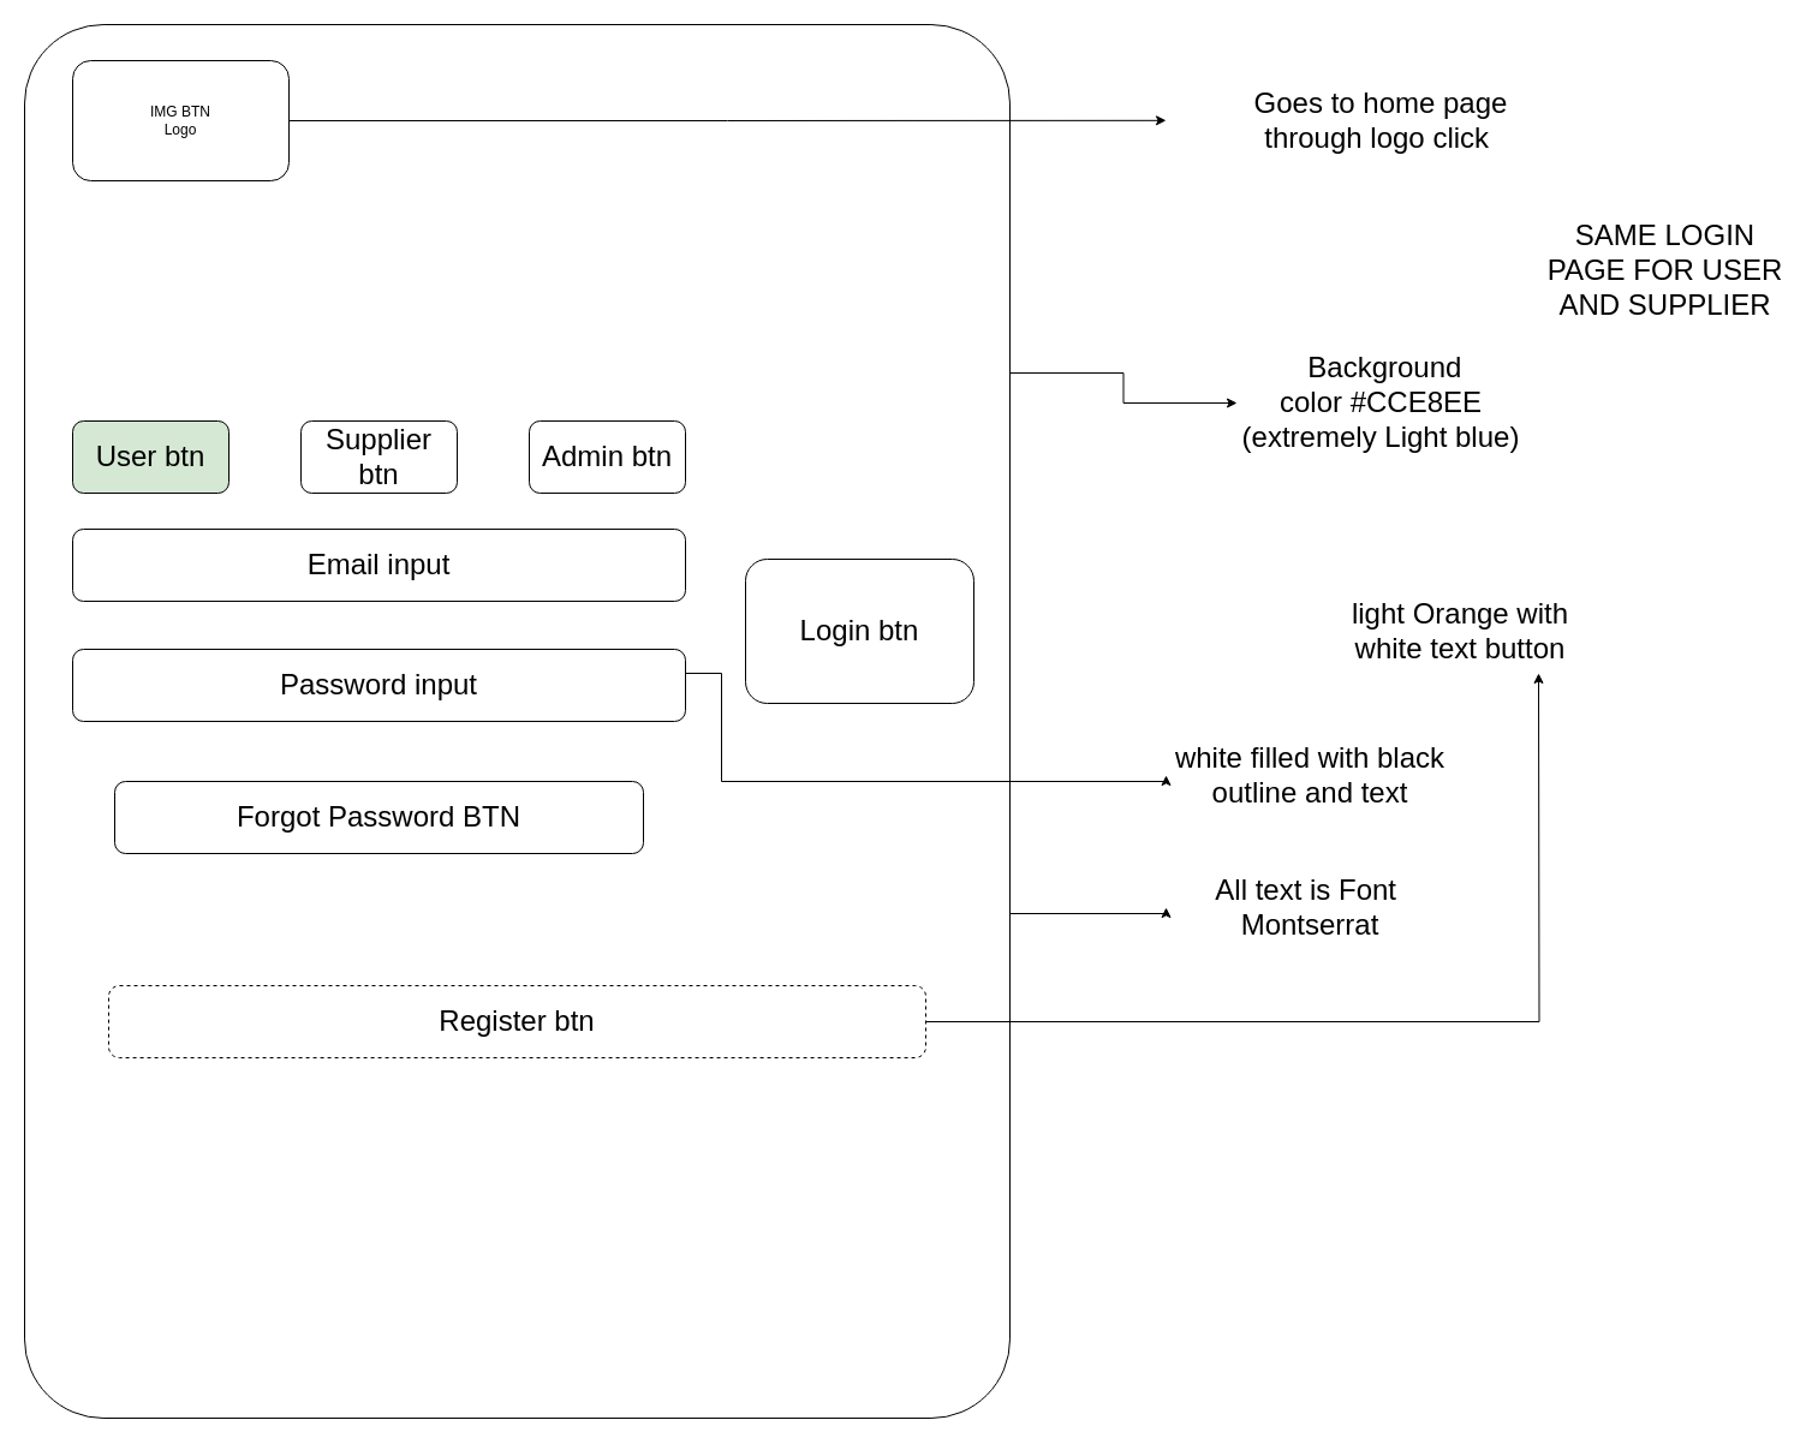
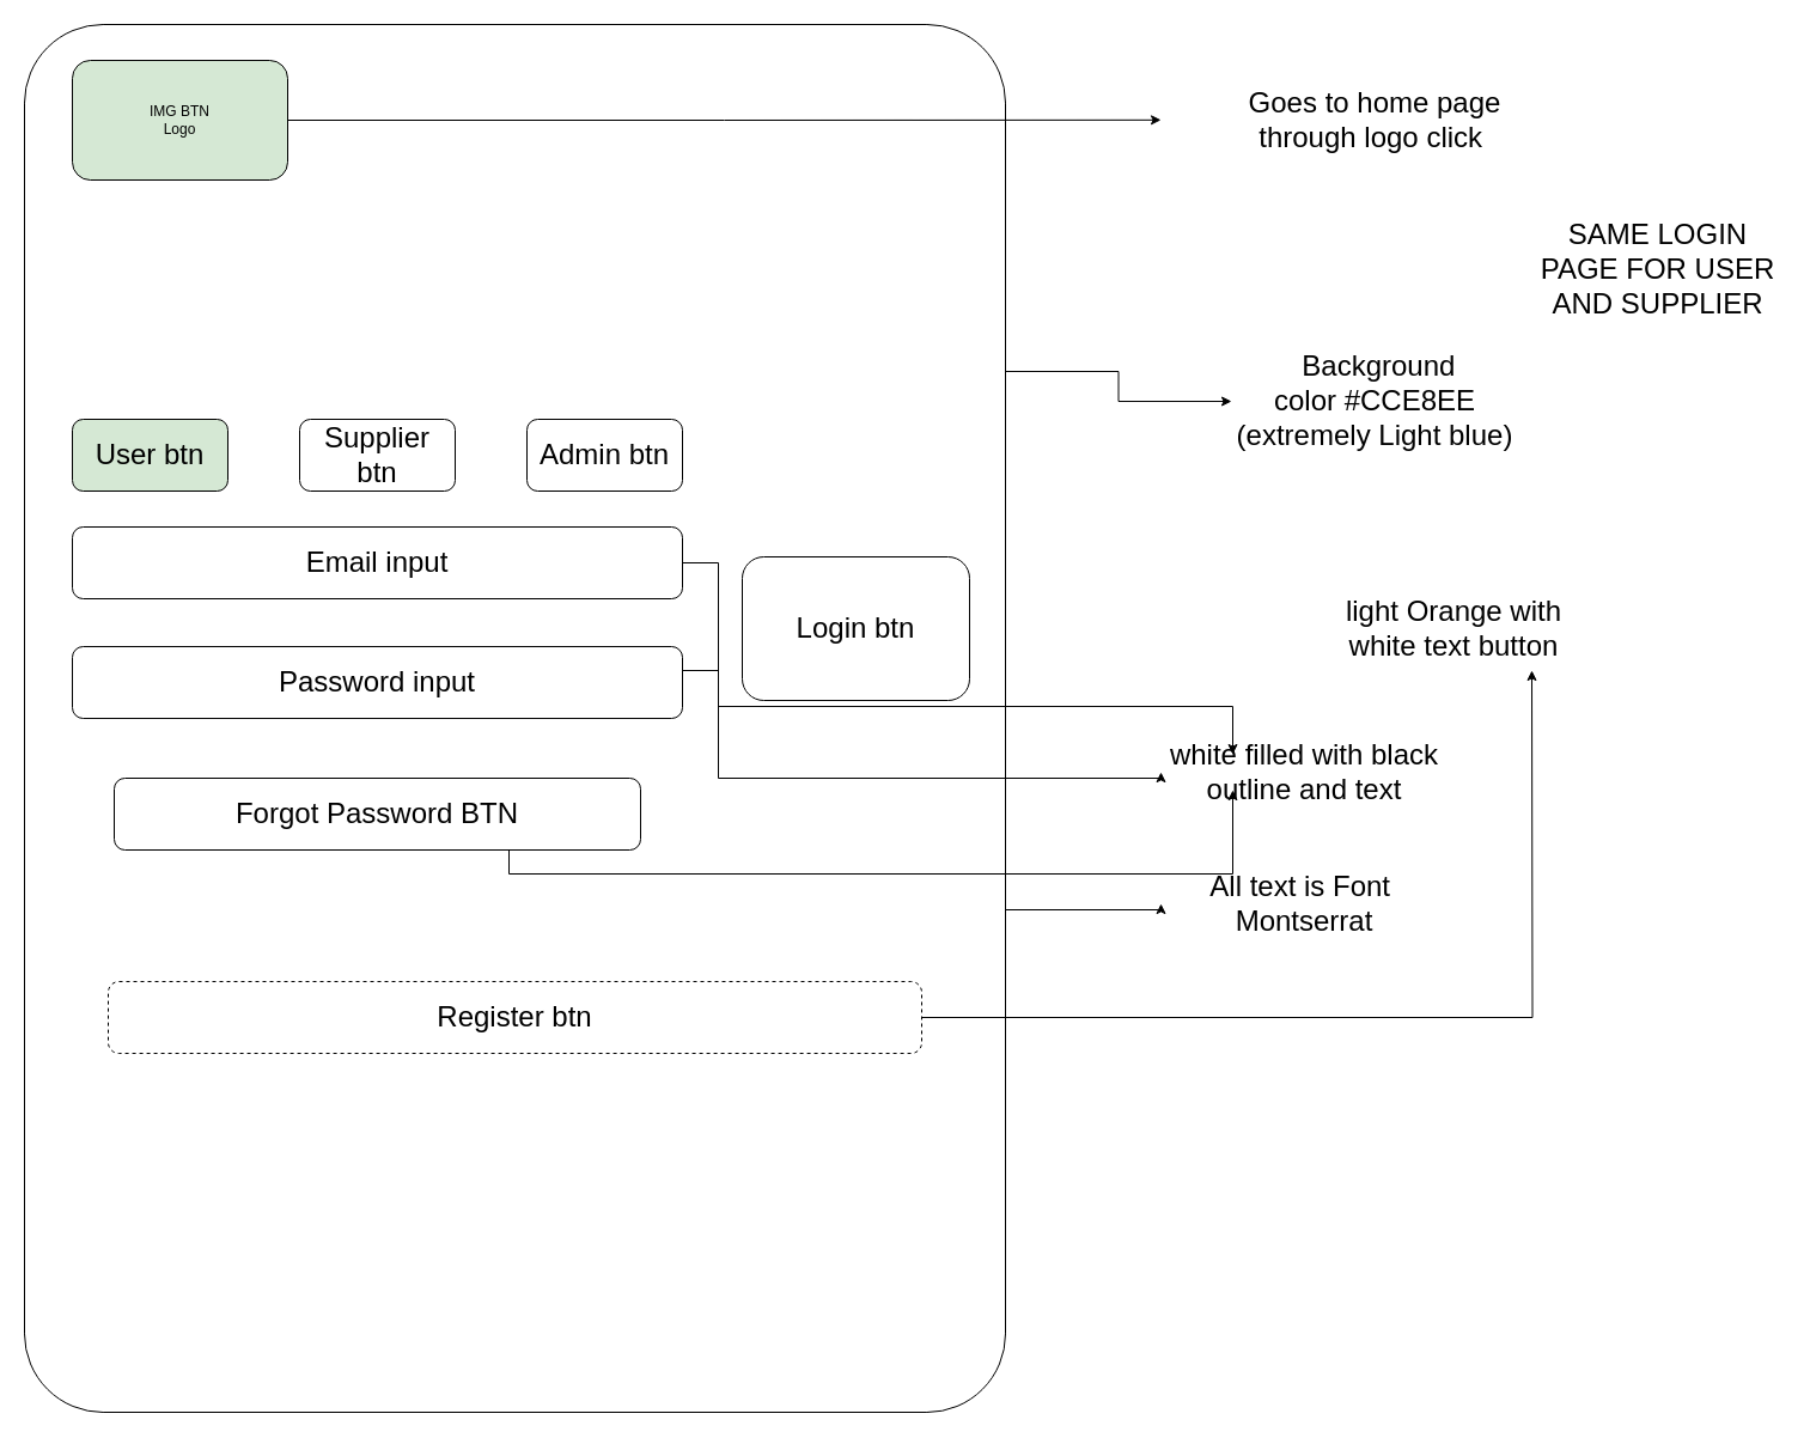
- <mxCell id="14" value="IMG BTN&lt;div&gt;Logo&lt;/div&gt;" style="rounded=1;whiteSpace=wrap;html=1;" parent="1" vertex="1"><mxGeometry x="60" y="50" width="180" height="100" as="geometry" /></mxCell>
+ <mxCell id="14" value="IMG BTN&lt;div&gt;Logo&lt;/div&gt;" style="rounded=1;whiteSpace=wrap;html=1;fillColor=#d5e8d4;" parent="1" vertex="1"><mxGeometry x="60" y="50" width="180" height="100" as="geometry" /></mxCell>
+ <mxCell id="10" style="edgeStyle=orthogonalEdgeStyle;rounded=0;orthogonalLoop=1;jettySize=auto;html=1;exitX=1;exitY=0.5;exitDx=0;exitDy=0;entryX=0.25;entryY=0;entryDx=0;entryDy=0;" parent="1" source="11" target="7" edge="1"><mxGeometry relative="1" as="geometry"><Array as="points"><mxPoint x="600" y="470" /><mxPoint x="600" y="590" /><mxPoint x="1030" y="590" /></Array></mxGeometry></mxCell>
+ <mxCell id="18" style="edgeStyle=orthogonalEdgeStyle;rounded=0;orthogonalLoop=1;jettySize=auto;html=1;exitX=0.75;exitY=1;exitDx=0;exitDy=0;entryX=0.25;entryY=1;entryDx=0;entryDy=0;" parent="1" source="19" target="7" edge="1"><mxGeometry relative="1" as="geometry" /></mxCell>
